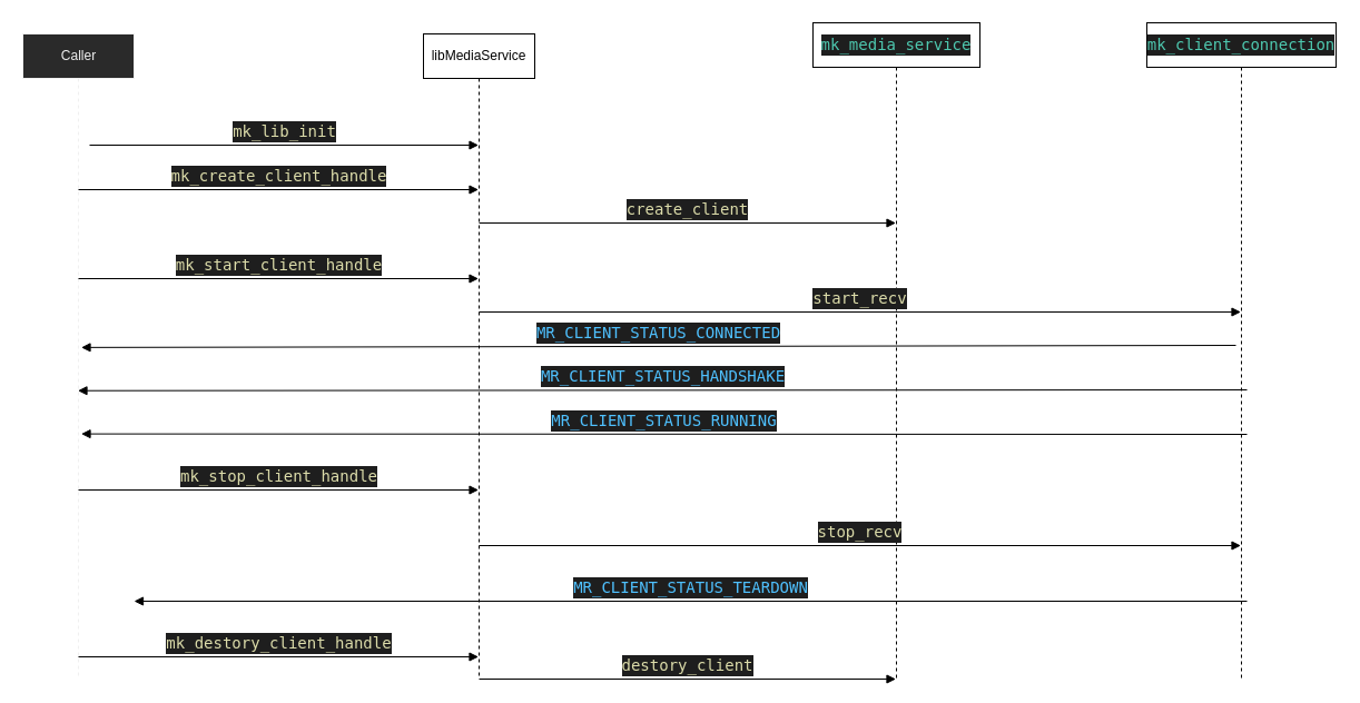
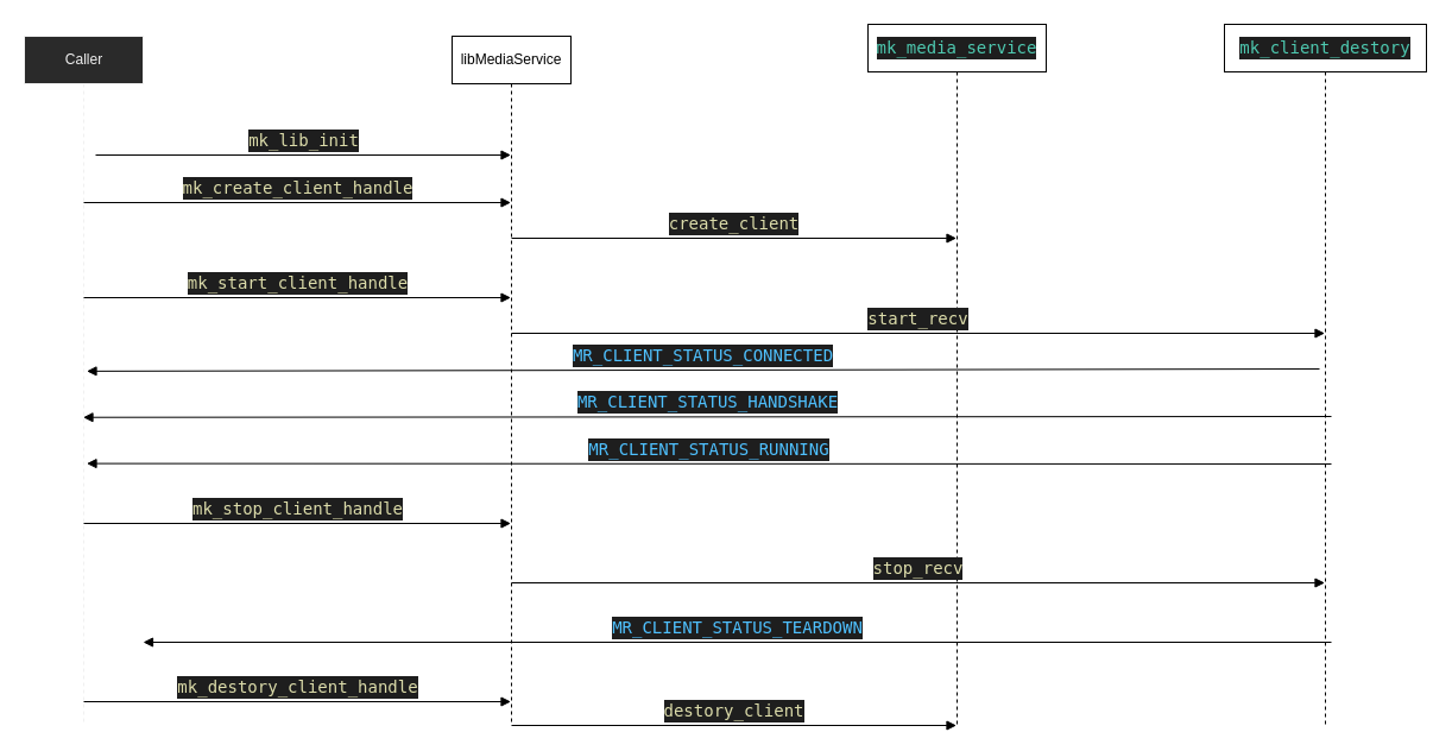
- <mxCell id="9" value="&lt;div style=&quot;color: rgb(212 , 212 , 212) ; background-color: rgb(30 , 30 , 30) ; font-family: &amp;#34;droid sans mono&amp;#34; , monospace , monospace , &amp;#34;droid sans fallback&amp;#34; ; font-size: 14px ; line-height: 19px&quot;&gt;&lt;span style=&quot;color: #4ec9b0&quot;&gt;mk_client_connection&lt;/span&gt;&lt;/div&gt;" style="shape=umlLifeline;perimeter=lifelinePerimeter;whiteSpace=wrap;html=1;container=1;collapsible=0;recursiveResize=0;outlineConnect=0;" parent="1" vertex="1"><mxGeometry x="1030" y="20" width="170" height="590" as="geometry" /></mxCell>
+ <mxCell id="9" value="&lt;div style=&quot;color: rgb(212 , 212 , 212) ; background-color: rgb(30 , 30 , 30) ; font-family: &amp;#34;droid sans mono&amp;#34; , monospace , monospace , &amp;#34;droid sans fallback&amp;#34; ; font-size: 14px ; line-height: 19px&quot;&gt;&lt;span style=&quot;color: #4ec9b0&quot;&gt;mk_client_destory&lt;/span&gt;&lt;/div&gt;" style="shape=umlLifeline;perimeter=lifelinePerimeter;whiteSpace=wrap;html=1;container=1;collapsible=0;recursiveResize=0;outlineConnect=0;" parent="1" vertex="1"><mxGeometry x="1030" y="20" width="170" height="590" as="geometry" /></mxCell>
